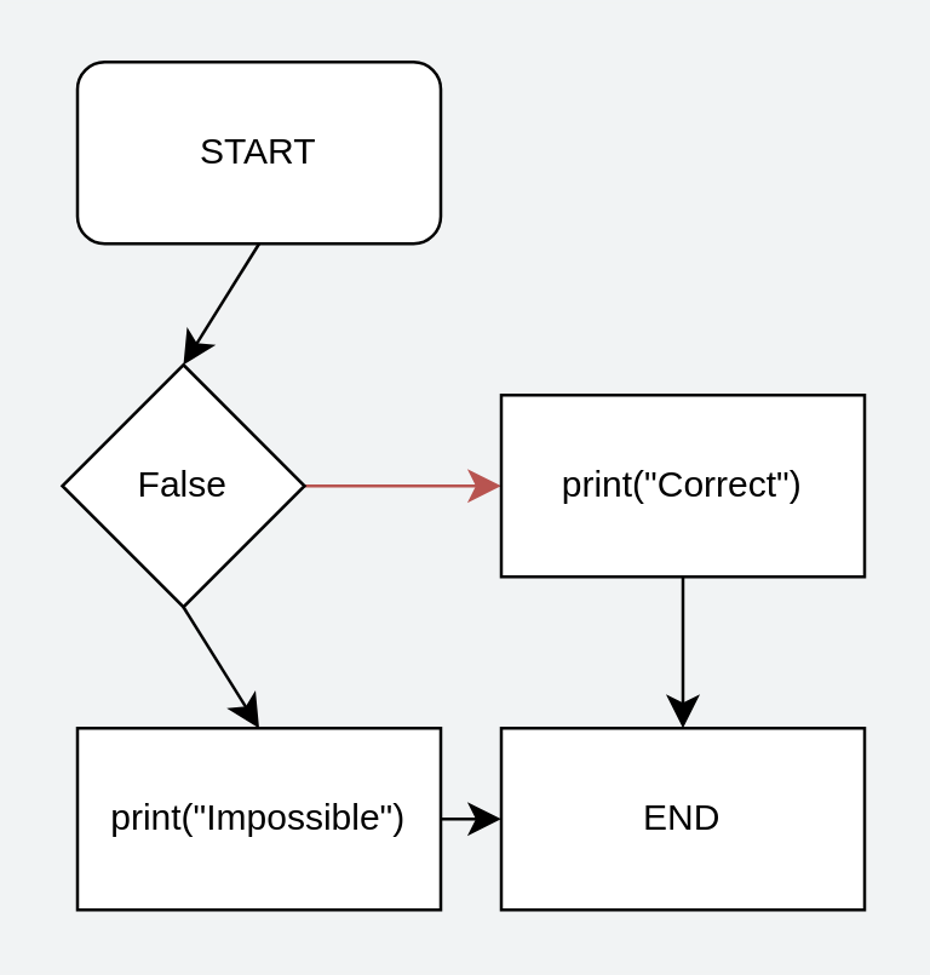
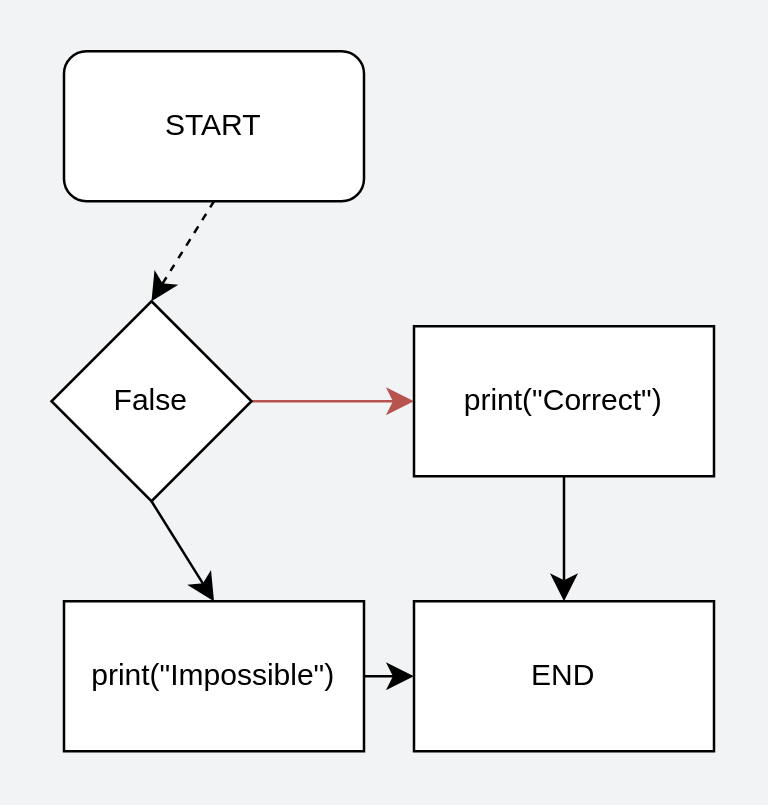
- <mxCell id="2" style="edgeStyle=none;curved=1;rounded=0;orthogonalLoop=1;jettySize=auto;html=1;exitX=0.5;exitY=1;exitDx=0;exitDy=0;entryX=0.5;entryY=0;entryDx=0;entryDy=0;fontSize=12;startSize=8;endSize=8;" edge="1" parent="1" source="3" target="6"><mxGeometry relative="1" as="geometry" /></mxCell>
+ <mxCell id="2" style="edgeStyle=none;curved=1;rounded=0;orthogonalLoop=1;jettySize=auto;html=1;exitX=0.5;exitY=1;exitDx=0;exitDy=0;entryX=0.5;entryY=0;entryDx=0;entryDy=0;fontSize=12;startSize=8;endSize=8;dashed=1;" edge="1" parent="1" source="3" target="6"><mxGeometry relative="1" as="geometry" /></mxCell>
